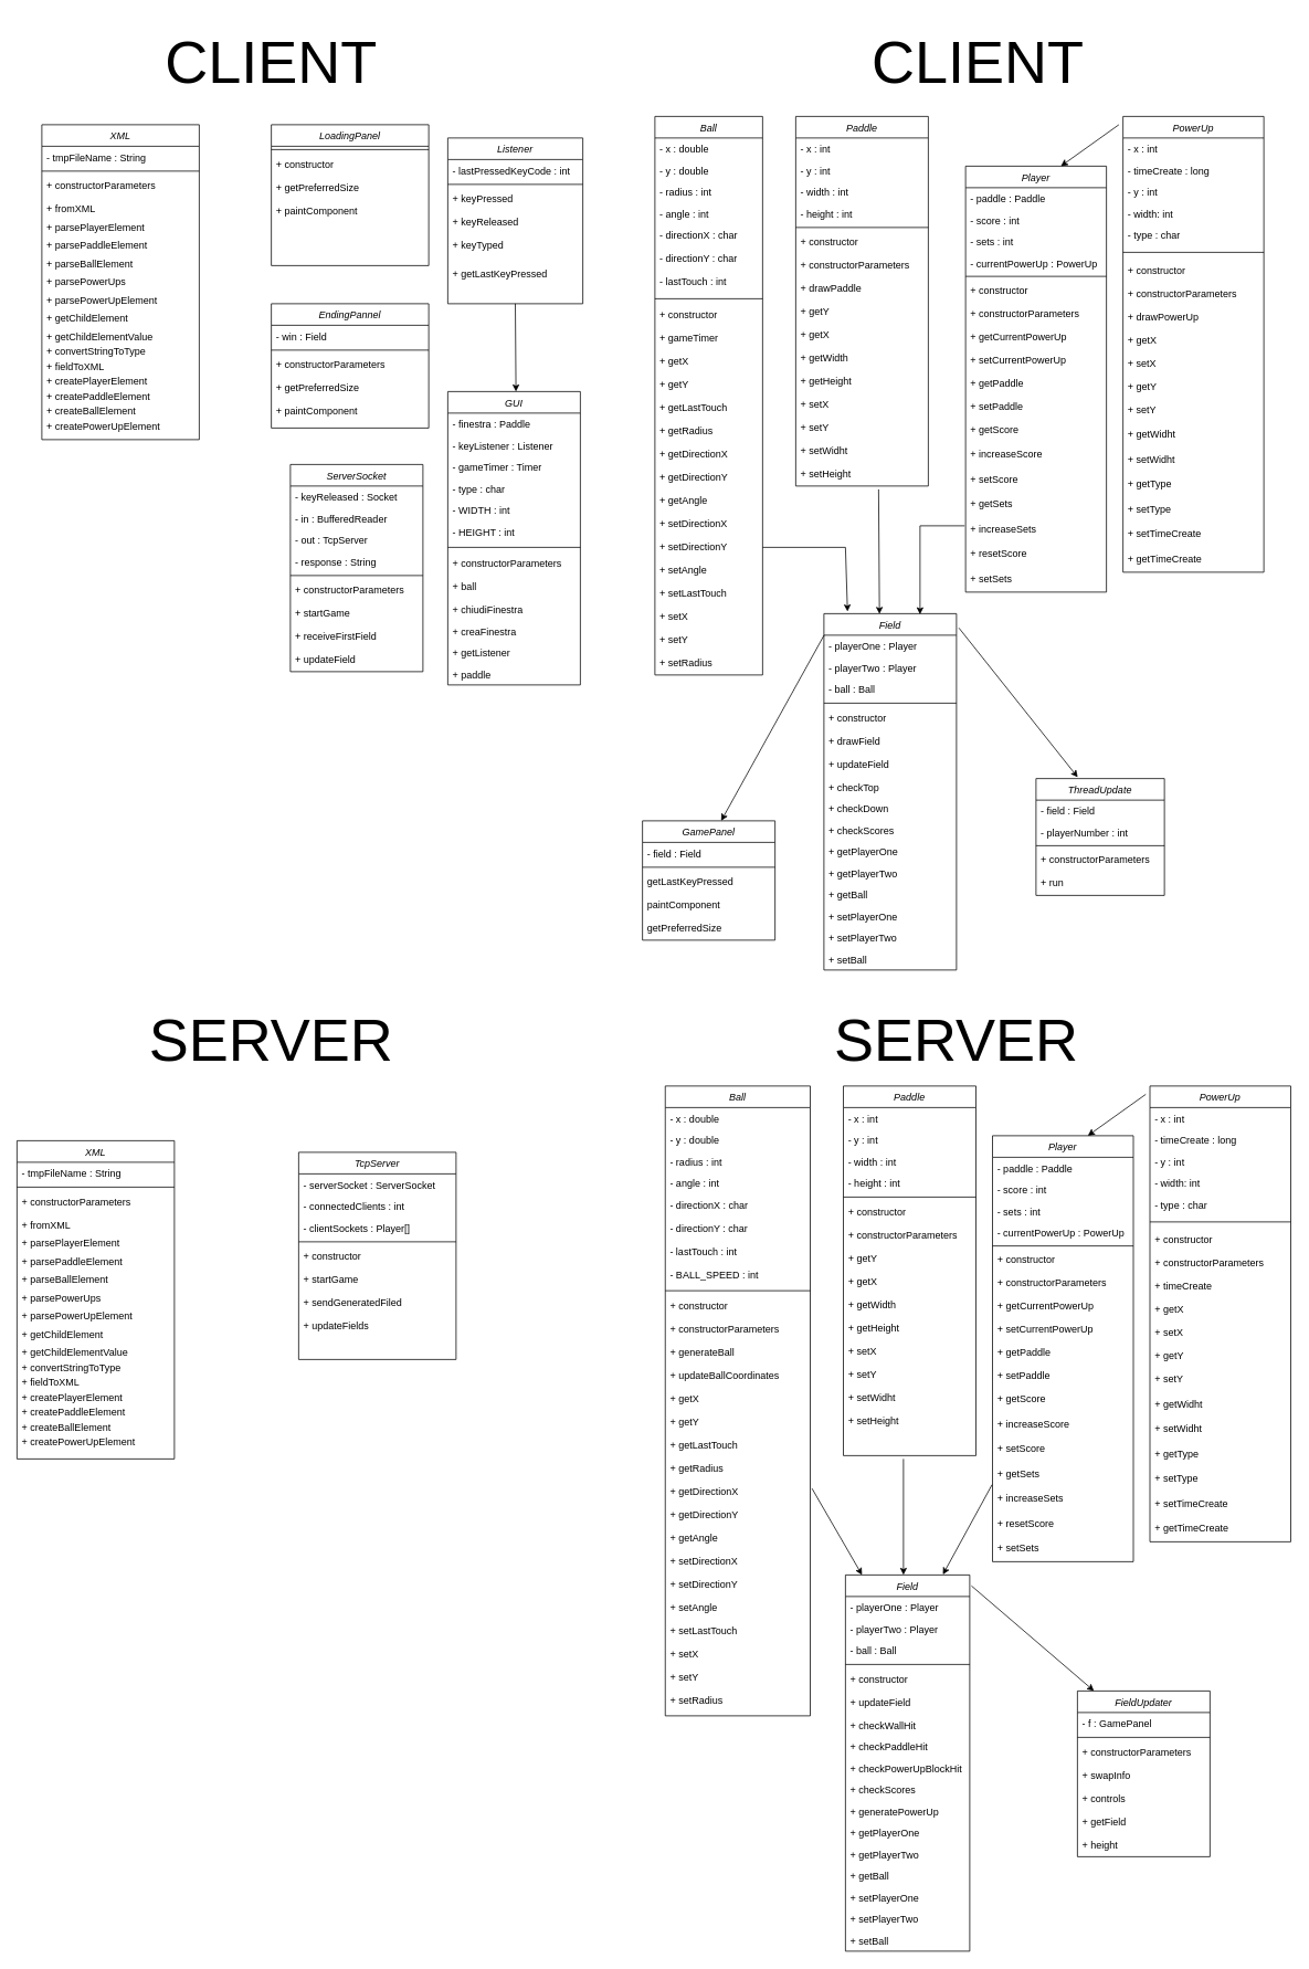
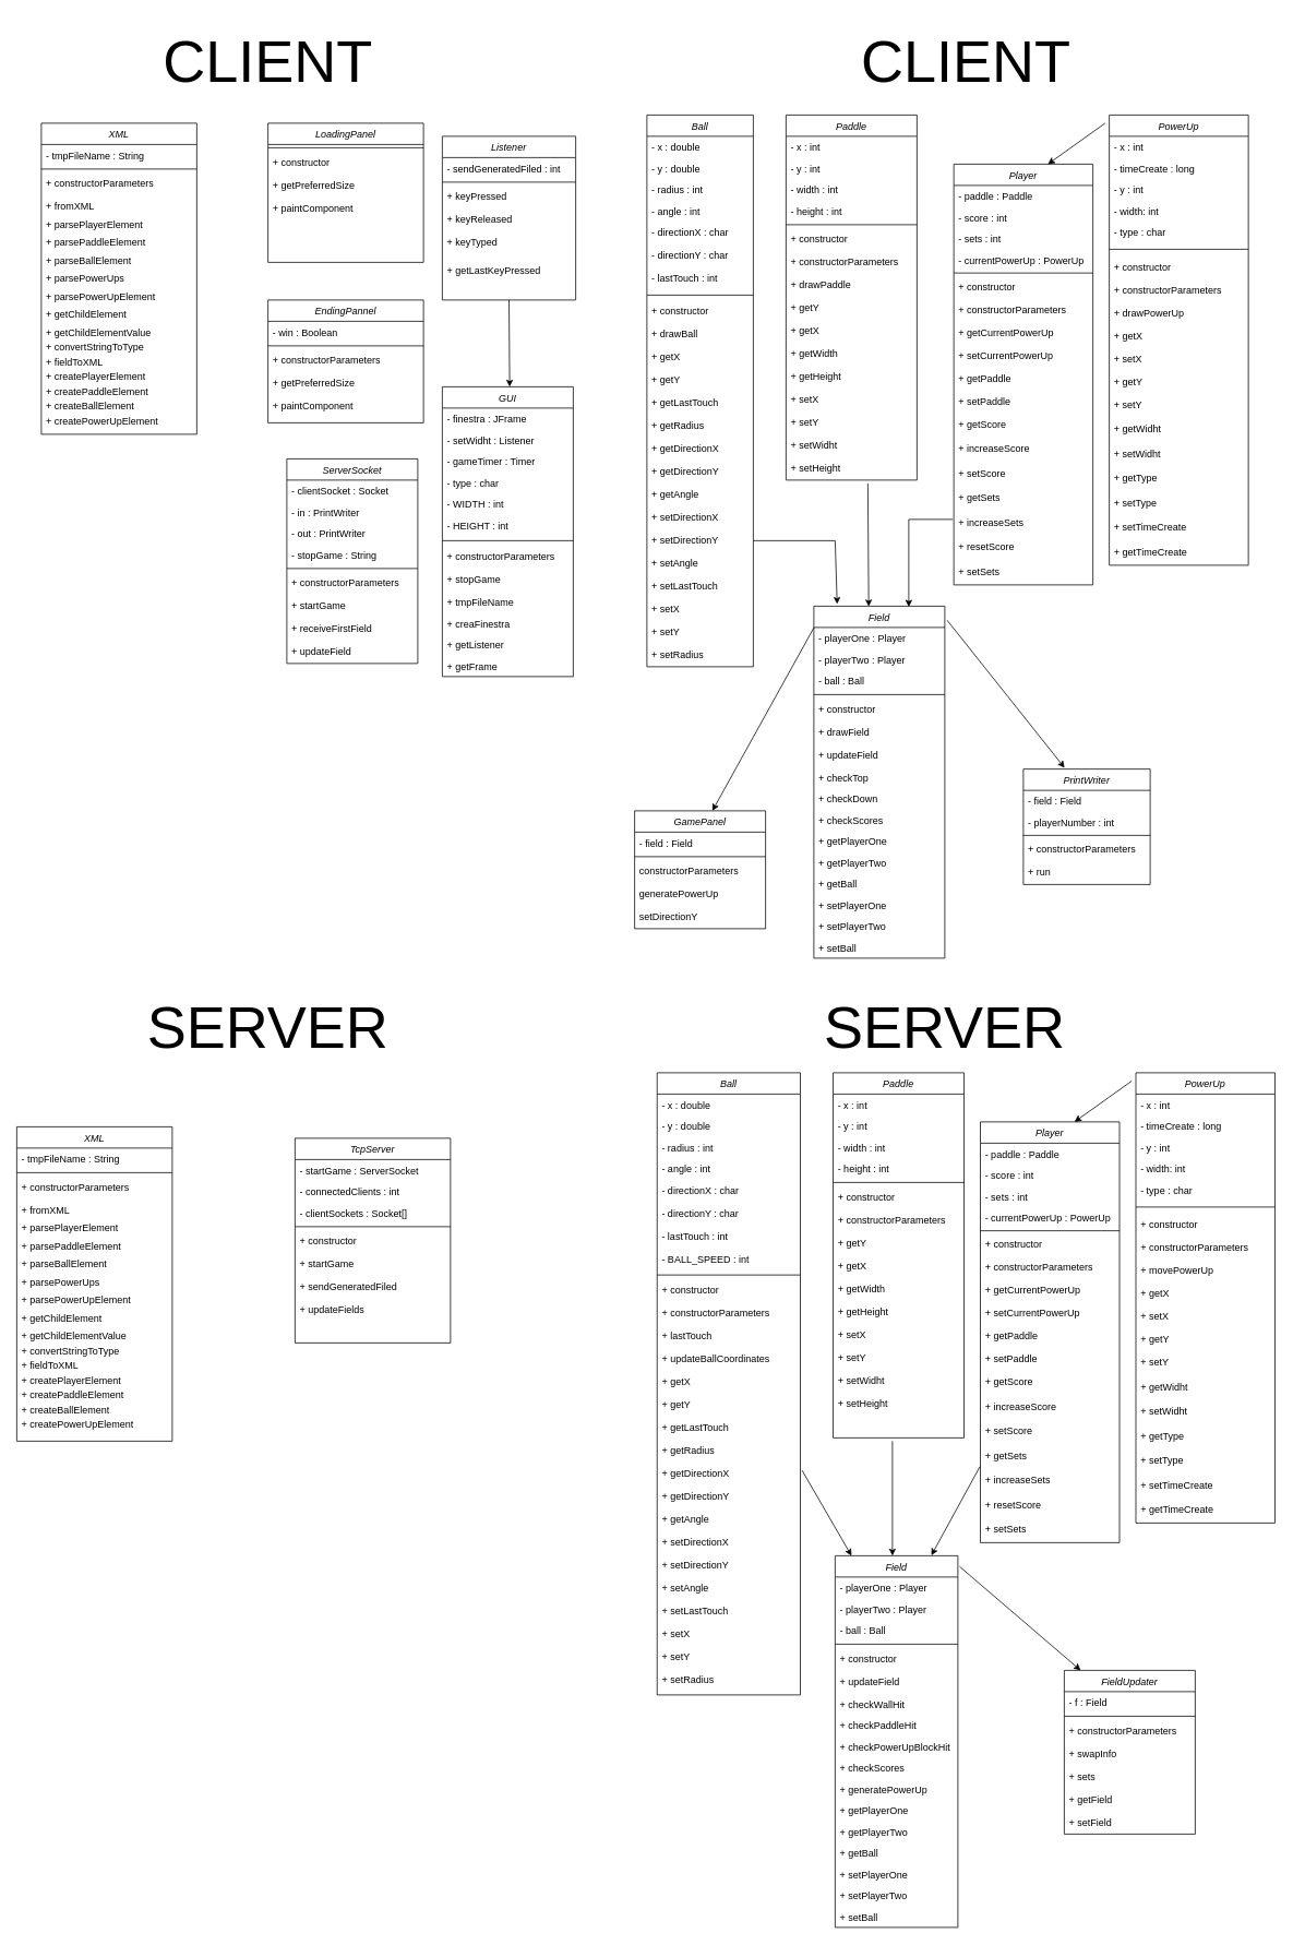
- <mxCell id="102" value="- lastPressedKeyCode : int" style="text;align=left;verticalAlign=top;spacingLeft=4;spacingRight=4;overflow=hidden;rotatable=0;points=[[0,0.5],[1,0.5]];portConstraint=eastwest;" parent="101" vertex="1"><mxGeometry y="26" width="163" height="26" as="geometry" /></mxCell>
+ <mxCell id="102" value="- sendGeneratedFiled : int" style="text;align=left;verticalAlign=top;spacingLeft=4;spacingRight=4;overflow=hidden;rotatable=0;points=[[0,0.5],[1,0.5]];portConstraint=eastwest;" parent="101" vertex="1"><mxGeometry y="26" width="163" height="26" as="geometry" /></mxCell>
- <mxCell id="172" value="- win : Field" style="text;align=left;verticalAlign=top;spacingLeft=4;spacingRight=4;overflow=hidden;rotatable=0;points=[[0,0.5],[1,0.5]];portConstraint=eastwest;" vertex="1" parent="171"><mxGeometry y="26" width="190" height="26" as="geometry" /></mxCell>
+ <mxCell id="172" value="- win : Boolean" style="text;align=left;verticalAlign=top;spacingLeft=4;spacingRight=4;overflow=hidden;rotatable=0;points=[[0,0.5],[1,0.5]];portConstraint=eastwest;" vertex="1" parent="171"><mxGeometry y="26" width="190" height="26" as="geometry" /></mxCell>
- <mxCell id="12" value="+ gameTimer" style="text;align=left;verticalAlign=top;spacingLeft=4;spacingRight=4;overflow=hidden;rotatable=0;points=[[0,0.5],[1,0.5]];portConstraint=eastwest;" parent="2" vertex="1"><mxGeometry y="254" width="130" height="28" as="geometry" /></mxCell>
+ <mxCell id="12" value="+ drawBall" style="text;align=left;verticalAlign=top;spacingLeft=4;spacingRight=4;overflow=hidden;rotatable=0;points=[[0,0.5],[1,0.5]];portConstraint=eastwest;" parent="2" vertex="1"><mxGeometry y="254" width="130" height="28" as="geometry" /></mxCell>
- <mxCell id="88" value="- finestra : Paddle" style="text;align=left;verticalAlign=top;spacingLeft=4;spacingRight=4;overflow=hidden;rotatable=0;points=[[0,0.5],[1,0.5]];portConstraint=eastwest;" parent="87" vertex="1"><mxGeometry y="26" width="160" height="26" as="geometry" /></mxCell>
+ <mxCell id="88" value="- finestra : JFrame" style="text;align=left;verticalAlign=top;spacingLeft=4;spacingRight=4;overflow=hidden;rotatable=0;points=[[0,0.5],[1,0.5]];portConstraint=eastwest;" parent="87" vertex="1"><mxGeometry y="26" width="160" height="26" as="geometry" /></mxCell>
- <mxCell id="89" value="- keyListener : Listener" style="text;align=left;verticalAlign=top;spacingLeft=4;spacingRight=4;overflow=hidden;rotatable=0;points=[[0,0.5],[1,0.5]];portConstraint=eastwest;" parent="87" vertex="1"><mxGeometry y="52" width="160" height="26" as="geometry" /></mxCell>
+ <mxCell id="89" value="- setWidht : Listener" style="text;align=left;verticalAlign=top;spacingLeft=4;spacingRight=4;overflow=hidden;rotatable=0;points=[[0,0.5],[1,0.5]];portConstraint=eastwest;" parent="87" vertex="1"><mxGeometry y="52" width="160" height="26" as="geometry" /></mxCell>
- <mxCell id="114" value="- keyReleased : Socket" style="text;align=left;verticalAlign=top;spacingLeft=4;spacingRight=4;overflow=hidden;rotatable=0;points=[[0,0.5],[1,0.5]];portConstraint=eastwest;" parent="113" vertex="1"><mxGeometry y="26" width="160" height="26" as="geometry" /></mxCell>
+ <mxCell id="114" value="- clientSocket : Socket" style="text;align=left;verticalAlign=top;spacingLeft=4;spacingRight=4;overflow=hidden;rotatable=0;points=[[0,0.5],[1,0.5]];portConstraint=eastwest;" parent="113" vertex="1"><mxGeometry y="26" width="160" height="26" as="geometry" /></mxCell>
- <mxCell id="115" value="- in : BufferedReader" style="text;align=left;verticalAlign=top;spacingLeft=4;spacingRight=4;overflow=hidden;rotatable=0;points=[[0,0.5],[1,0.5]];portConstraint=eastwest;rounded=0;shadow=0;html=0;" parent="113" vertex="1"><mxGeometry y="52" width="160" height="26" as="geometry" /></mxCell>
+ <mxCell id="115" value="- in : PrintWriter" style="text;align=left;verticalAlign=top;spacingLeft=4;spacingRight=4;overflow=hidden;rotatable=0;points=[[0,0.5],[1,0.5]];portConstraint=eastwest;rounded=0;shadow=0;html=0;" parent="113" vertex="1"><mxGeometry y="52" width="160" height="26" as="geometry" /></mxCell>
- <mxCell id="116" value="- out : TcpServer" style="text;align=left;verticalAlign=top;spacingLeft=4;spacingRight=4;overflow=hidden;rotatable=0;points=[[0,0.5],[1,0.5]];portConstraint=eastwest;rounded=0;shadow=0;html=0;" parent="113" vertex="1"><mxGeometry y="78" width="160" height="26" as="geometry" /></mxCell>
+ <mxCell id="116" value="- out : PrintWriter" style="text;align=left;verticalAlign=top;spacingLeft=4;spacingRight=4;overflow=hidden;rotatable=0;points=[[0,0.5],[1,0.5]];portConstraint=eastwest;rounded=0;shadow=0;html=0;" parent="113" vertex="1"><mxGeometry y="78" width="160" height="26" as="geometry" /></mxCell>
- <mxCell id="117" value="- response : String" style="text;align=left;verticalAlign=top;spacingLeft=4;spacingRight=4;overflow=hidden;rotatable=0;points=[[0,0.5],[1,0.5]];portConstraint=eastwest;" parent="113" vertex="1"><mxGeometry y="104" width="160" height="26" as="geometry" /></mxCell>
+ <mxCell id="117" value="- stopGame : String" style="text;align=left;verticalAlign=top;spacingLeft=4;spacingRight=4;overflow=hidden;rotatable=0;points=[[0,0.5],[1,0.5]];portConstraint=eastwest;" parent="113" vertex="1"><mxGeometry y="104" width="160" height="26" as="geometry" /></mxCell>
- <mxCell id="96" value="+ ball" style="text;align=left;verticalAlign=top;spacingLeft=4;spacingRight=4;overflow=hidden;rotatable=0;points=[[0,0.5],[1,0.5]];portConstraint=eastwest;" parent="87" vertex="1"><mxGeometry y="222" width="160" height="28" as="geometry" /></mxCell>
+ <mxCell id="96" value="+ stopGame" style="text;align=left;verticalAlign=top;spacingLeft=4;spacingRight=4;overflow=hidden;rotatable=0;points=[[0,0.5],[1,0.5]];portConstraint=eastwest;" parent="87" vertex="1"><mxGeometry y="222" width="160" height="28" as="geometry" /></mxCell>
- <mxCell id="97" value="+ chiudiFinestra" style="text;align=left;verticalAlign=top;spacingLeft=4;spacingRight=4;overflow=hidden;rotatable=0;points=[[0,0.5],[1,0.5]];portConstraint=eastwest;" parent="87" vertex="1"><mxGeometry y="250" width="160" height="26" as="geometry" /></mxCell>
+ <mxCell id="97" value="+ tmpFileName" style="text;align=left;verticalAlign=top;spacingLeft=4;spacingRight=4;overflow=hidden;rotatable=0;points=[[0,0.5],[1,0.5]];portConstraint=eastwest;" parent="87" vertex="1"><mxGeometry y="250" width="160" height="26" as="geometry" /></mxCell>
- <mxCell id="100" value="+ paddle" style="text;align=left;verticalAlign=top;spacingLeft=4;spacingRight=4;overflow=hidden;rotatable=0;points=[[0,0.5],[1,0.5]];portConstraint=eastwest;" parent="87" vertex="1"><mxGeometry y="328" width="160" height="26" as="geometry" /></mxCell>
+ <mxCell id="100" value="+ getFrame" style="text;align=left;verticalAlign=top;spacingLeft=4;spacingRight=4;overflow=hidden;rotatable=0;points=[[0,0.5],[1,0.5]];portConstraint=eastwest;" parent="87" vertex="1"><mxGeometry y="328" width="160" height="26" as="geometry" /></mxCell>
- <mxCell id="123" value="ThreadUpdate" style="swimlane;fontStyle=2;align=center;verticalAlign=top;childLayout=stackLayout;horizontal=1;startSize=26;horizontalStack=0;resizeParent=1;resizeLast=0;collapsible=1;marginBottom=0;rounded=0;shadow=0;strokeWidth=1;" parent="1" vertex="1"><mxGeometry x="1250" y="939" width="155" height="141" as="geometry"><mxRectangle x="230" y="140" width="160" height="26" as="alternateBounds" /></mxGeometry></mxCell>
+ <mxCell id="123" value="PrintWriter" style="swimlane;fontStyle=2;align=center;verticalAlign=top;childLayout=stackLayout;horizontal=1;startSize=26;horizontalStack=0;resizeParent=1;resizeLast=0;collapsible=1;marginBottom=0;rounded=0;shadow=0;strokeWidth=1;" parent="1" vertex="1"><mxGeometry x="1250" y="939" width="155" height="141" as="geometry"><mxRectangle x="230" y="140" width="160" height="26" as="alternateBounds" /></mxGeometry></mxCell>
- <mxCell id="84" value="getLastKeyPressed" style="text;align=left;verticalAlign=top;spacingLeft=4;spacingRight=4;overflow=hidden;rotatable=0;points=[[0,0.5],[1,0.5]];portConstraint=eastwest;" parent="81" vertex="1"><mxGeometry y="60" width="160" height="28" as="geometry" /></mxCell>
+ <mxCell id="84" value="constructorParameters" style="text;align=left;verticalAlign=top;spacingLeft=4;spacingRight=4;overflow=hidden;rotatable=0;points=[[0,0.5],[1,0.5]];portConstraint=eastwest;" parent="81" vertex="1"><mxGeometry y="60" width="160" height="28" as="geometry" /></mxCell>
- <mxCell id="85" value="paintComponent" style="text;align=left;verticalAlign=top;spacingLeft=4;spacingRight=4;overflow=hidden;rotatable=0;points=[[0,0.5],[1,0.5]];portConstraint=eastwest;" parent="81" vertex="1"><mxGeometry y="88" width="160" height="28" as="geometry" /></mxCell>
+ <mxCell id="85" value="generatePowerUp" style="text;align=left;verticalAlign=top;spacingLeft=4;spacingRight=4;overflow=hidden;rotatable=0;points=[[0,0.5],[1,0.5]];portConstraint=eastwest;" parent="81" vertex="1"><mxGeometry y="88" width="160" height="28" as="geometry" /></mxCell>
- <mxCell id="86" value="getPreferredSize" style="text;align=left;verticalAlign=top;spacingLeft=4;spacingRight=4;overflow=hidden;rotatable=0;points=[[0,0.5],[1,0.5]];portConstraint=eastwest;" parent="81" vertex="1"><mxGeometry y="116" width="160" height="28" as="geometry" /></mxCell>
+ <mxCell id="86" value="setDirectionY" style="text;align=left;verticalAlign=top;spacingLeft=4;spacingRight=4;overflow=hidden;rotatable=0;points=[[0,0.5],[1,0.5]];portConstraint=eastwest;" parent="81" vertex="1"><mxGeometry y="116" width="160" height="28" as="geometry" /></mxCell>
- <mxCell id="316" value="- serverSocket : ServerSocket" style="text;align=left;verticalAlign=top;spacingLeft=4;spacingRight=4;overflow=hidden;rotatable=0;points=[[0,0.5],[1,0.5]];portConstraint=eastwest;" vertex="1" parent="315"><mxGeometry y="26" width="190" height="26" as="geometry" /></mxCell>
+ <mxCell id="316" value="- startGame : ServerSocket" style="text;align=left;verticalAlign=top;spacingLeft=4;spacingRight=4;overflow=hidden;rotatable=0;points=[[0,0.5],[1,0.5]];portConstraint=eastwest;" vertex="1" parent="315"><mxGeometry y="26" width="190" height="26" as="geometry" /></mxCell>
- <mxCell id="318" value="- clientSockets : Player[]" style="text;align=left;verticalAlign=top;spacingLeft=4;spacingRight=4;overflow=hidden;rotatable=0;points=[[0,0.5],[1,0.5]];portConstraint=eastwest;rounded=0;shadow=0;html=0;" vertex="1" parent="315"><mxGeometry y="78" width="190" height="26" as="geometry" /></mxCell>
+ <mxCell id="318" value="- clientSockets : Socket[]" style="text;align=left;verticalAlign=top;spacingLeft=4;spacingRight=4;overflow=hidden;rotatable=0;points=[[0,0.5],[1,0.5]];portConstraint=eastwest;rounded=0;shadow=0;html=0;" vertex="1" parent="315"><mxGeometry y="78" width="190" height="26" as="geometry" /></mxCell>
- <mxCell id="255" value="+ timeCreate" style="text;align=left;verticalAlign=top;spacingLeft=4;spacingRight=4;overflow=hidden;rotatable=0;points=[[0,0.5],[1,0.5]];portConstraint=eastwest;" vertex="1" parent="246"><mxGeometry y="228" width="170" height="28" as="geometry" /></mxCell>
+ <mxCell id="255" value="+ movePowerUp" style="text;align=left;verticalAlign=top;spacingLeft=4;spacingRight=4;overflow=hidden;rotatable=0;points=[[0,0.5],[1,0.5]];portConstraint=eastwest;" vertex="1" parent="246"><mxGeometry y="228" width="170" height="28" as="geometry" /></mxCell>
- <mxCell id="195" value="+ generateBall" style="text;align=left;verticalAlign=top;spacingLeft=4;spacingRight=4;overflow=hidden;rotatable=0;points=[[0,0.5],[1,0.5]];portConstraint=eastwest;" vertex="1" parent="183"><mxGeometry y="308" width="175" height="28" as="geometry" /></mxCell>
+ <mxCell id="195" value="+ lastTouch" style="text;align=left;verticalAlign=top;spacingLeft=4;spacingRight=4;overflow=hidden;rotatable=0;points=[[0,0.5],[1,0.5]];portConstraint=eastwest;" vertex="1" parent="183"><mxGeometry y="308" width="175" height="28" as="geometry" /></mxCell>
- <mxCell id="289" value="- f : GamePanel" style="text;align=left;verticalAlign=top;spacingLeft=4;spacingRight=4;overflow=hidden;rotatable=0;points=[[0,0.5],[1,0.5]];portConstraint=eastwest;" vertex="1" parent="288"><mxGeometry y="26" width="160" height="26" as="geometry" /></mxCell>
+ <mxCell id="289" value="- f : Field" style="text;align=left;verticalAlign=top;spacingLeft=4;spacingRight=4;overflow=hidden;rotatable=0;points=[[0,0.5],[1,0.5]];portConstraint=eastwest;" vertex="1" parent="288"><mxGeometry y="26" width="160" height="26" as="geometry" /></mxCell>
- <mxCell id="293" value="+ controls" style="text;align=left;verticalAlign=top;spacingLeft=4;spacingRight=4;overflow=hidden;rotatable=0;points=[[0,0.5],[1,0.5]];portConstraint=eastwest;" vertex="1" parent="288"><mxGeometry y="116" width="160" height="28" as="geometry" /></mxCell>
+ <mxCell id="293" value="+ sets" style="text;align=left;verticalAlign=top;spacingLeft=4;spacingRight=4;overflow=hidden;rotatable=0;points=[[0,0.5],[1,0.5]];portConstraint=eastwest;" vertex="1" parent="288"><mxGeometry y="116" width="160" height="28" as="geometry" /></mxCell>
- <mxCell id="295" value="+ height" style="text;align=left;verticalAlign=top;spacingLeft=4;spacingRight=4;overflow=hidden;rotatable=0;points=[[0,0.5],[1,0.5]];portConstraint=eastwest;" vertex="1" parent="288"><mxGeometry y="172" width="160" height="28" as="geometry" /></mxCell>
+ <mxCell id="295" value="+ setField" style="text;align=left;verticalAlign=top;spacingLeft=4;spacingRight=4;overflow=hidden;rotatable=0;points=[[0,0.5],[1,0.5]];portConstraint=eastwest;" vertex="1" parent="288"><mxGeometry y="172" width="160" height="28" as="geometry" /></mxCell>
